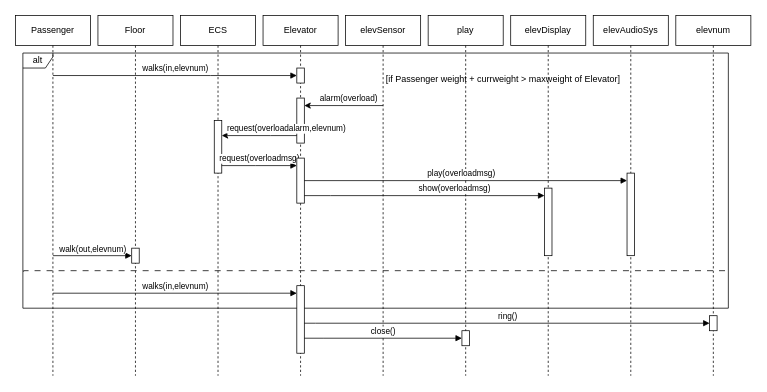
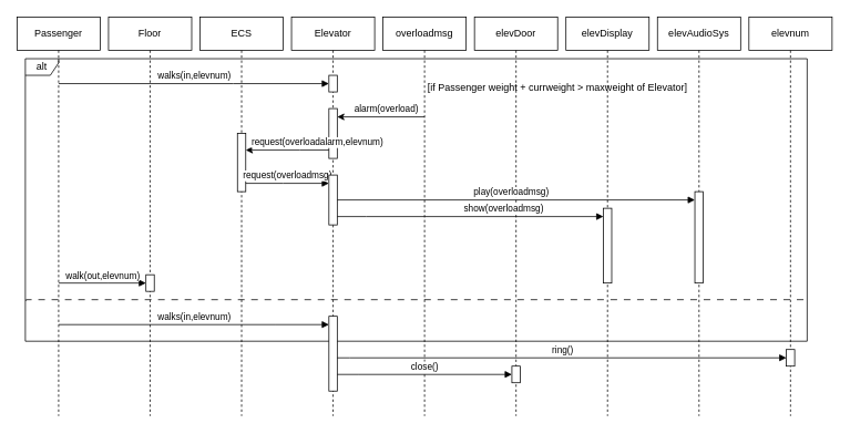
- <mxCell id="10" value="elevSensor" style="shape=umlLifeline;perimeter=lifelinePerimeter;whiteSpace=wrap;html=1;container=0;dropTarget=0;collapsible=0;recursiveResize=0;outlineConnect=0;portConstraint=eastwest;newEdgeStyle={&quot;edgeStyle&quot;:&quot;elbowEdgeStyle&quot;,&quot;elbow&quot;:&quot;vertical&quot;,&quot;curved&quot;:0,&quot;rounded&quot;:0};" parent="1" vertex="1"><mxGeometry x="460" y="20" width="100" height="480" as="geometry" /></mxCell>
+ <mxCell id="10" value="overloadmsg" style="shape=umlLifeline;perimeter=lifelinePerimeter;whiteSpace=wrap;html=1;container=0;dropTarget=0;collapsible=0;recursiveResize=0;outlineConnect=0;portConstraint=eastwest;newEdgeStyle={&quot;edgeStyle&quot;:&quot;elbowEdgeStyle&quot;,&quot;elbow&quot;:&quot;vertical&quot;,&quot;curved&quot;:0,&quot;rounded&quot;:0};" parent="1" vertex="1"><mxGeometry x="460" y="20" width="100" height="480" as="geometry" /></mxCell>
- <mxCell id="7" value="play" style="shape=umlLifeline;perimeter=lifelinePerimeter;whiteSpace=wrap;html=1;container=0;dropTarget=0;collapsible=0;recursiveResize=0;outlineConnect=0;portConstraint=eastwest;newEdgeStyle={&quot;edgeStyle&quot;:&quot;elbowEdgeStyle&quot;,&quot;elbow&quot;:&quot;vertical&quot;,&quot;curved&quot;:0,&quot;rounded&quot;:0};" parent="1" vertex="1"><mxGeometry x="570" y="20" width="100" height="480" as="geometry" /></mxCell>
+ <mxCell id="7" value="elevDoor" style="shape=umlLifeline;perimeter=lifelinePerimeter;whiteSpace=wrap;html=1;container=0;dropTarget=0;collapsible=0;recursiveResize=0;outlineConnect=0;portConstraint=eastwest;newEdgeStyle={&quot;edgeStyle&quot;:&quot;elbowEdgeStyle&quot;,&quot;elbow&quot;:&quot;vertical&quot;,&quot;curved&quot;:0,&quot;rounded&quot;:0};" parent="1" vertex="1"><mxGeometry x="570" y="20" width="100" height="480" as="geometry" /></mxCell>
